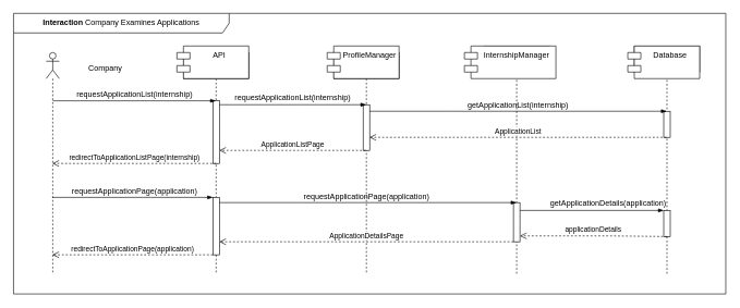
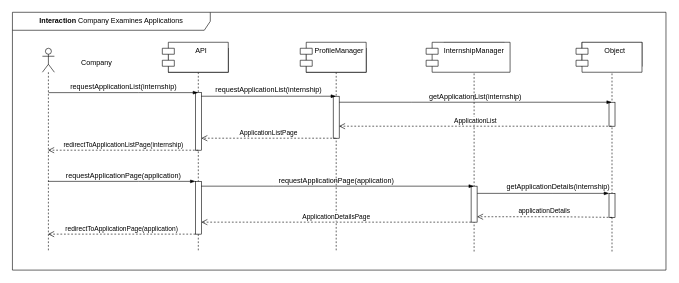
- <mxCell id="18" value="Database" style="shape=module;align=left;spacingLeft=20;align=center;verticalAlign=top;whiteSpace=wrap;html=1;" parent="1" vertex="1"><mxGeometry x="960" y="70" width="110" height="50" as="geometry" /></mxCell>
+ <mxCell id="18" value="Object" style="shape=module;align=left;spacingLeft=20;align=center;verticalAlign=top;whiteSpace=wrap;html=1;" parent="1" vertex="1"><mxGeometry x="960" y="70" width="110" height="50" as="geometry" /></mxCell>
- <mxCell id="25" value="getApplicationDetails(application)" style="text;html=1;align=center;verticalAlign=middle;resizable=0;points=[];autosize=1;strokeColor=none;fillColor=none;" parent="1" vertex="1"><mxGeometry x="825" y="297" width="210" height="30" as="geometry" /></mxCell>
+ <mxCell id="25" value="getApplicationDetails(internship)" style="text;html=1;align=center;verticalAlign=middle;resizable=0;points=[];autosize=1;strokeColor=none;fillColor=none;" parent="1" vertex="1"><mxGeometry x="825" y="297" width="210" height="30" as="geometry" /></mxCell>
